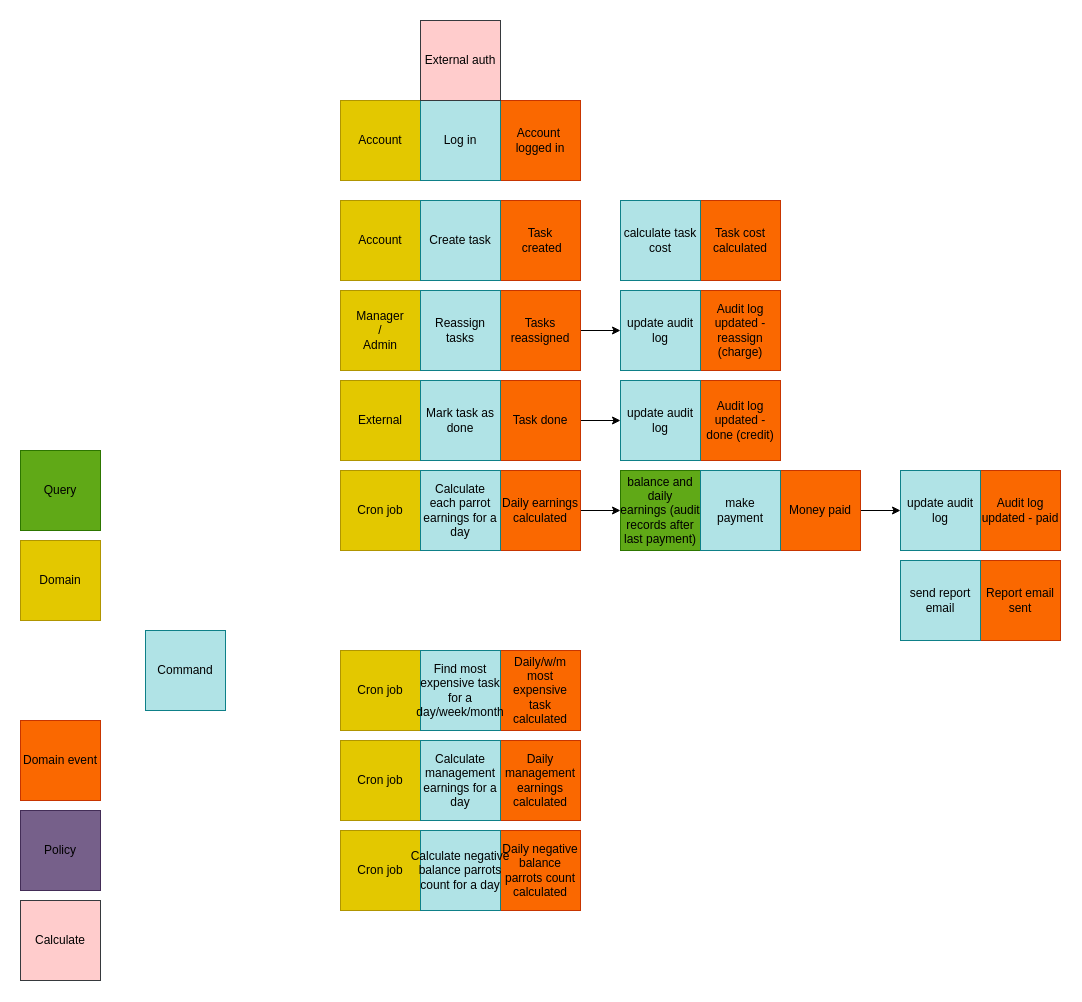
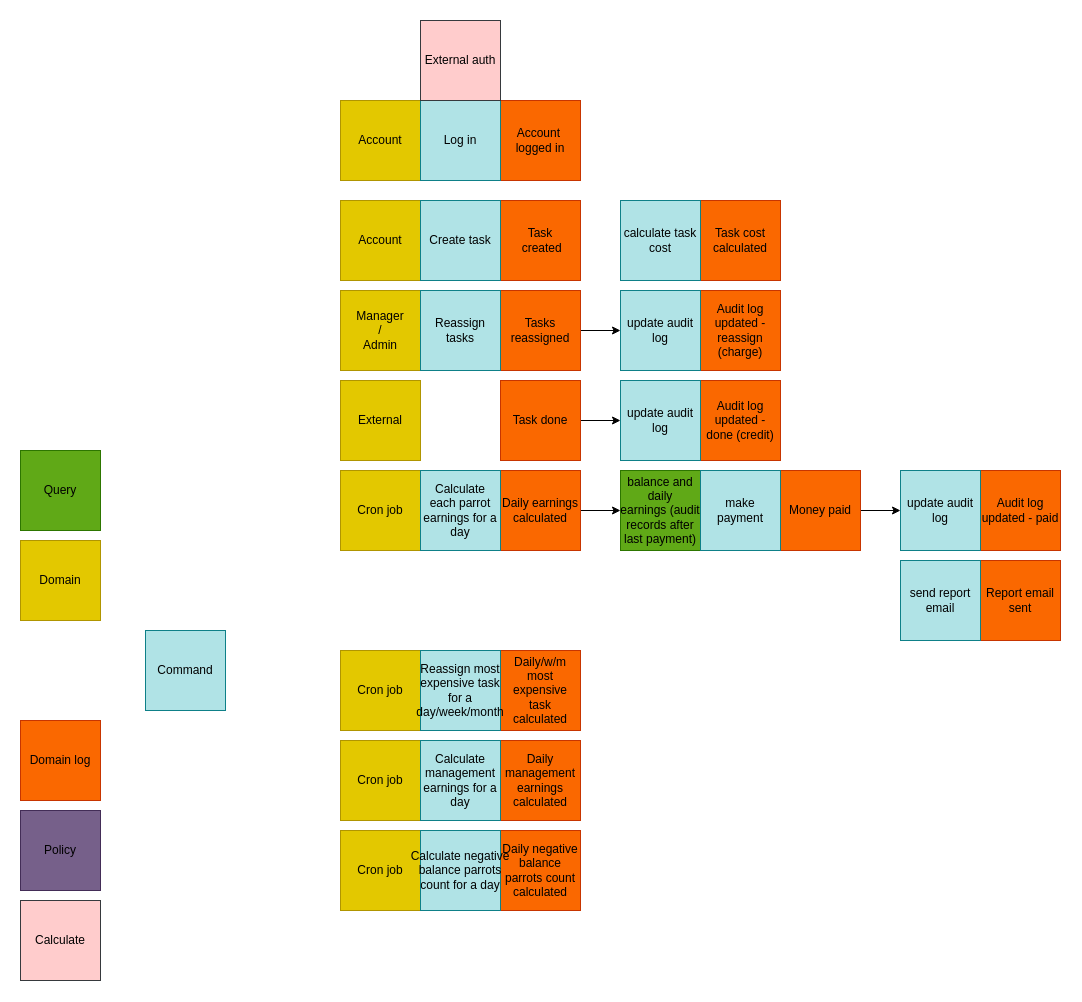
- <mxCell id="32" value="&lt;font color=&quot;#000000&quot;&gt;Mark task as done&lt;/font&gt;" style="whiteSpace=wrap;html=1;aspect=fixed;fillColor=#b0e3e6;strokeColor=#0e8088;" parent="1" vertex="1"><mxGeometry x="420" y="380" width="80" height="80" as="geometry" /></mxCell>
- <mxCell id="38" value="&lt;font color=&quot;#000000&quot;&gt;Find most expensive task for a day/week/month&lt;/font&gt;" style="whiteSpace=wrap;html=1;aspect=fixed;fillColor=#b0e3e6;strokeColor=#0e8088;" parent="1" vertex="1"><mxGeometry x="420" y="650" width="80" height="80" as="geometry" /></mxCell>
+ <mxCell id="38" value="&lt;font color=&quot;#000000&quot;&gt;Reassign most expensive task for a day/week/month&lt;/font&gt;" style="whiteSpace=wrap;html=1;aspect=fixed;fillColor=#b0e3e6;strokeColor=#0e8088;" parent="1" vertex="1"><mxGeometry x="420" y="650" width="80" height="80" as="geometry" /></mxCell>
- <mxCell id="5" value="Domain event" style="whiteSpace=wrap;html=1;aspect=fixed;fontColor=#000000;fillColor=#fa6800;strokeColor=#C73500;" parent="1" vertex="1"><mxGeometry x="20" y="720" width="80" height="80" as="geometry" /></mxCell>
+ <mxCell id="5" value="Domain log" style="whiteSpace=wrap;html=1;aspect=fixed;fontColor=#000000;fillColor=#fa6800;strokeColor=#C73500;" parent="1" vertex="1"><mxGeometry x="20" y="720" width="80" height="80" as="geometry" /></mxCell>
